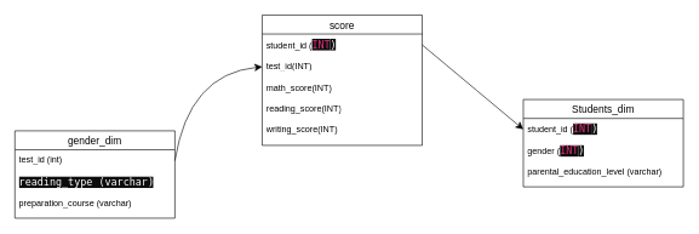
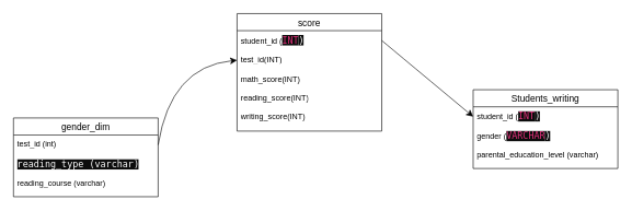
- <mxCell id="10" value="Students_dim" style="swimlane;fontStyle=0;childLayout=stackLayout;horizontal=1;startSize=26;horizontalStack=0;resizeParent=1;resizeParentMax=0;resizeLast=0;collapsible=1;marginBottom=0;align=center;fontSize=14;" vertex="1" parent="1"><mxGeometry x="719" y="136" width="220" height="120" as="geometry" /></mxCell>
+ <mxCell id="10" value="Students_writing" style="swimlane;fontStyle=0;childLayout=stackLayout;horizontal=1;startSize=26;horizontalStack=0;resizeParent=1;resizeParentMax=0;resizeLast=0;collapsible=1;marginBottom=0;align=center;fontSize=14;" vertex="1" parent="1"><mxGeometry x="719" y="136" width="220" height="120" as="geometry" /></mxCell>
- <mxCell id="12" value="gender (&lt;span style=&quot;border: 0px solid rgb(227, 227, 227); box-sizing: border-box; --tw-border-spacing-x: 0; --tw-border-spacing-y: 0; --tw-translate-x: 0; --tw-translate-y: 0; --tw-rotate: 0; --tw-skew-x: 0; --tw-skew-y: 0; --tw-scale-x: 1; --tw-scale-y: 1; --tw-pan-x: ; --tw-pan-y: ; --tw-pinch-zoom: ; --tw-scroll-snap-strictness: proximity; --tw-gradient-from-position: ; --tw-gradient-via-position: ; --tw-gradient-to-position: ; --tw-ordinal: ; --tw-slashed-zero: ; --tw-numeric-figure: ; --tw-numeric-spacing: ; --tw-numeric-fraction: ; --tw-ring-inset: ; --tw-ring-offset-width: 0px; --tw-ring-offset-color: #fff; --tw-ring-color: rgba(69,89,164,.5); --tw-ring-offset-shadow: 0 0 transparent; --tw-ring-shadow: 0 0 transparent; --tw-shadow: 0 0 transparent; --tw-shadow-colored: 0 0 transparent; --tw-blur: ; --tw-brightness: ; --tw-contrast: ; --tw-grayscale: ; --tw-hue-rotate: ; --tw-invert: ; --tw-saturate: ; --tw-sepia: ; --tw-drop-shadow: ; --tw-backdrop-blur: ; --tw-backdrop-brightness: ; --tw-backdrop-contrast: ; --tw-backdrop-grayscale: ; --tw-backdrop-hue-rotate: ; --tw-backdrop-invert: ; --tw-backdrop-opacity: ; --tw-backdrop-saturate: ; --tw-backdrop-sepia: ; color: rgb(223, 48, 121); font-family: &amp;quot;Söhne Mono&amp;quot;, Monaco, &amp;quot;Andale Mono&amp;quot;, &amp;quot;Ubuntu Mono&amp;quot;, monospace; font-size: 14px; background-color: rgb(13, 13, 13);&quot; class=&quot;hljs-type&quot;&gt;INT&lt;/span&gt;&lt;span style=&quot;color: rgb(255, 255, 255); font-family: &amp;quot;Söhne Mono&amp;quot;, Monaco, &amp;quot;Andale Mono&amp;quot;, &amp;quot;Ubuntu Mono&amp;quot;, monospace; font-size: 14px; background-color: rgb(13, 13, 13);&quot;&gt;)&lt;/span&gt;" style="text;strokeColor=none;fillColor=none;spacingLeft=4;spacingRight=4;overflow=hidden;rotatable=0;points=[[0,0.5],[1,0.5]];portConstraint=eastwest;fontSize=12;whiteSpace=wrap;html=1;" vertex="1" parent="10"><mxGeometry y="56" width="220" height="30" as="geometry" /></mxCell>
+ <mxCell id="12" value="gender (&lt;span style=&quot;border: 0px solid rgb(227, 227, 227); box-sizing: border-box; --tw-border-spacing-x: 0; --tw-border-spacing-y: 0; --tw-translate-x: 0; --tw-translate-y: 0; --tw-rotate: 0; --tw-skew-x: 0; --tw-skew-y: 0; --tw-scale-x: 1; --tw-scale-y: 1; --tw-pan-x: ; --tw-pan-y: ; --tw-pinch-zoom: ; --tw-scroll-snap-strictness: proximity; --tw-gradient-from-position: ; --tw-gradient-via-position: ; --tw-gradient-to-position: ; --tw-ordinal: ; --tw-slashed-zero: ; --tw-numeric-figure: ; --tw-numeric-spacing: ; --tw-numeric-fraction: ; --tw-ring-inset: ; --tw-ring-offset-width: 0px; --tw-ring-offset-color: #fff; --tw-ring-color: rgba(69,89,164,.5); --tw-ring-offset-shadow: 0 0 transparent; --tw-ring-shadow: 0 0 transparent; --tw-shadow: 0 0 transparent; --tw-shadow-colored: 0 0 transparent; --tw-blur: ; --tw-brightness: ; --tw-contrast: ; --tw-grayscale: ; --tw-hue-rotate: ; --tw-invert: ; --tw-saturate: ; --tw-sepia: ; --tw-drop-shadow: ; --tw-backdrop-blur: ; --tw-backdrop-brightness: ; --tw-backdrop-contrast: ; --tw-backdrop-grayscale: ; --tw-backdrop-hue-rotate: ; --tw-backdrop-invert: ; --tw-backdrop-opacity: ; --tw-backdrop-saturate: ; --tw-backdrop-sepia: ; color: rgb(223, 48, 121); font-family: &amp;quot;Söhne Mono&amp;quot;, Monaco, &amp;quot;Andale Mono&amp;quot;, &amp;quot;Ubuntu Mono&amp;quot;, monospace; font-size: 14px; background-color: rgb(13, 13, 13);&quot; class=&quot;hljs-type&quot;&gt;VARCHAR&lt;/span&gt;&lt;span style=&quot;color: rgb(255, 255, 255); font-family: &amp;quot;Söhne Mono&amp;quot;, Monaco, &amp;quot;Andale Mono&amp;quot;, &amp;quot;Ubuntu Mono&amp;quot;, monospace; font-size: 14px; background-color: rgb(13, 13, 13);&quot;&gt;)&lt;/span&gt;" style="text;strokeColor=none;fillColor=none;spacingLeft=4;spacingRight=4;overflow=hidden;rotatable=0;points=[[0,0.5],[1,0.5]];portConstraint=eastwest;fontSize=12;whiteSpace=wrap;html=1;" vertex="1" parent="10"><mxGeometry y="56" width="220" height="30" as="geometry" /></mxCell>
- <mxCell id="9" value="preparation_course (varchar)" style="text;strokeColor=none;fillColor=none;spacingLeft=4;spacingRight=4;overflow=hidden;rotatable=0;points=[[0,0.5],[1,0.5]];portConstraint=eastwest;fontSize=12;whiteSpace=wrap;html=1;" vertex="1" parent="6"><mxGeometry y="86" width="220" height="34" as="geometry" /></mxCell>
+ <mxCell id="9" value="reading_course (varchar)" style="text;strokeColor=none;fillColor=none;spacingLeft=4;spacingRight=4;overflow=hidden;rotatable=0;points=[[0,0.5],[1,0.5]];portConstraint=eastwest;fontSize=12;whiteSpace=wrap;html=1;" vertex="1" parent="6"><mxGeometry y="86" width="220" height="34" as="geometry" /></mxCell>
